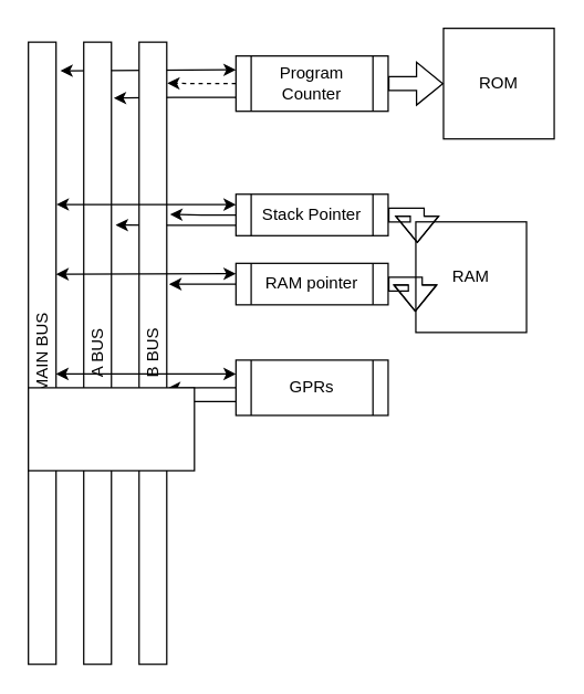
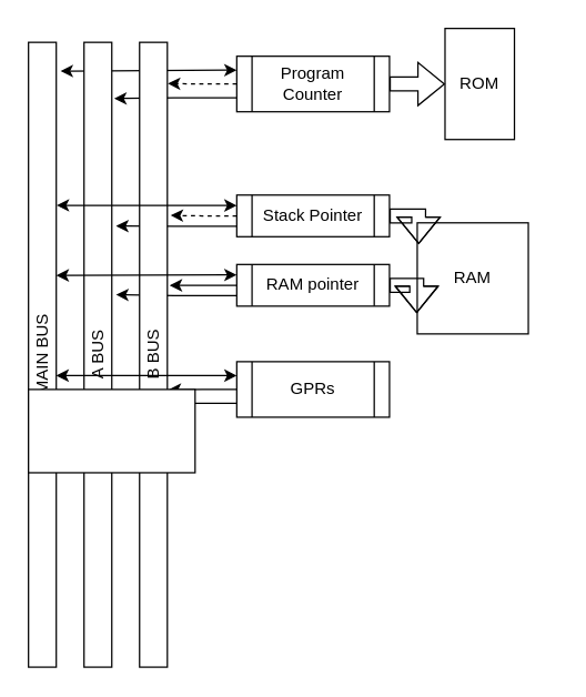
- <mxCell id="3" value="ROM" style="whiteSpace=wrap;html=1;aspect=fixed;" vertex="1" parent="1"><mxGeometry x="320" y="20" width="80" height="80" as="geometry" /></mxCell>
+ <mxCell id="3" value="ROM" style="whiteSpace=wrap;html=1;aspect=fixed;" vertex="1" parent="1"><mxGeometry x="320" y="20" width="50" height="80" as="geometry" /></mxCell>
- <mxCell id="14" style="edgeStyle=orthogonalEdgeStyle;rounded=0;orthogonalLoop=1;jettySize=auto;html=1;exitX=0;exitY=0.5;exitDx=0;exitDy=0;entryX=1.119;entryY=0.277;entryDx=0;entryDy=0;entryPerimeter=0;" edge="1" parent="1" source="15" target="20"><mxGeometry relative="1" as="geometry" /></mxCell>
+ <mxCell id="14" style="edgeStyle=orthogonalEdgeStyle;rounded=0;orthogonalLoop=1;jettySize=auto;html=1;exitX=0;exitY=0.5;exitDx=0;exitDy=0;entryX=1.119;entryY=0.277;entryDx=0;entryDy=0;entryPerimeter=0;dashed=1;" edge="1" parent="1" source="15" target="20"><mxGeometry relative="1" as="geometry" /></mxCell>
+ <mxCell id="17" style="edgeStyle=orthogonalEdgeStyle;rounded=0;orthogonalLoop=1;jettySize=auto;html=1;exitX=0;exitY=0.75;exitDx=0;exitDy=0;entryX=1.153;entryY=0.404;entryDx=0;entryDy=0;entryPerimeter=0;" edge="1" parent="1" source="19" target="21"><mxGeometry relative="1" as="geometry" /></mxCell>
